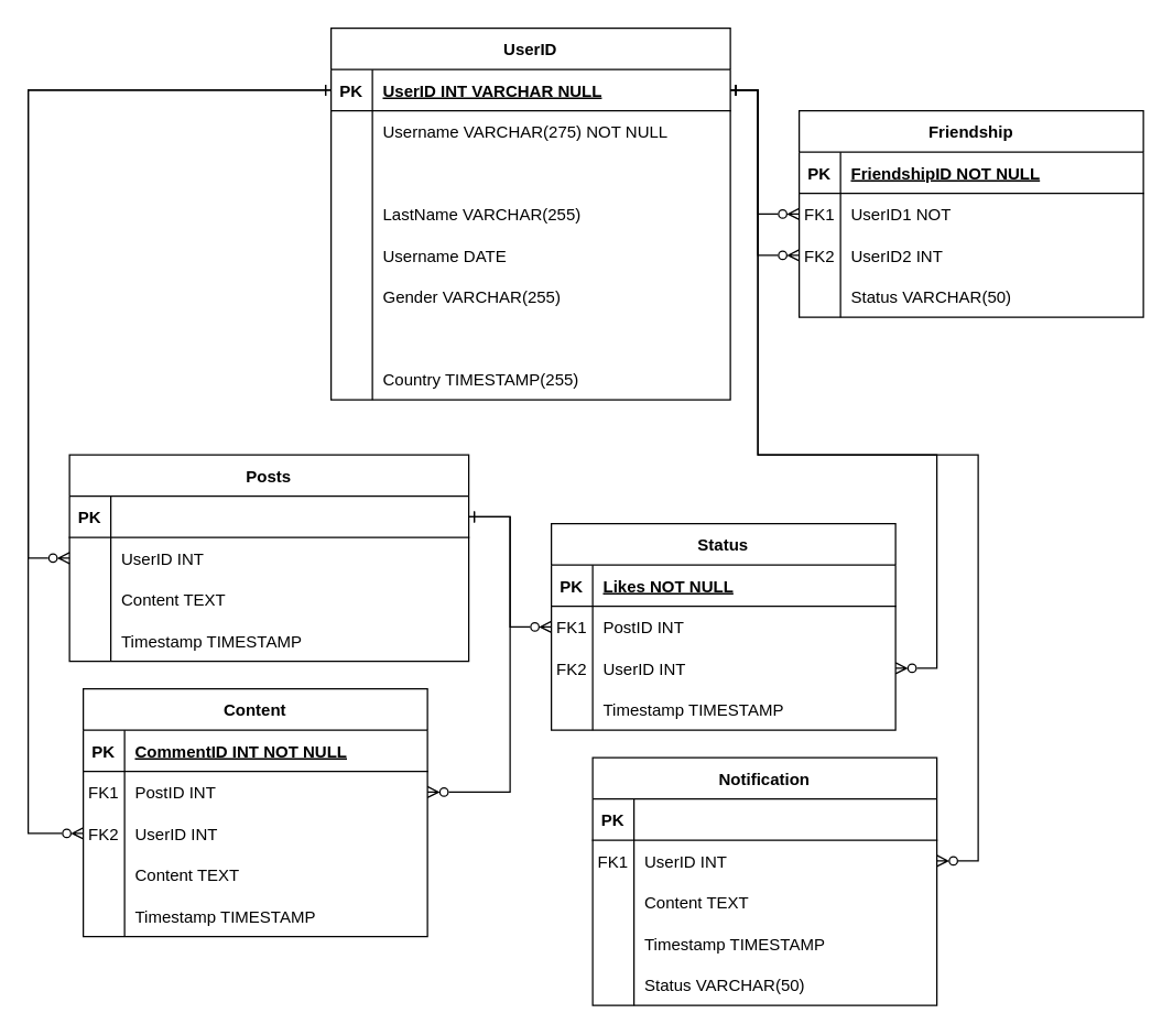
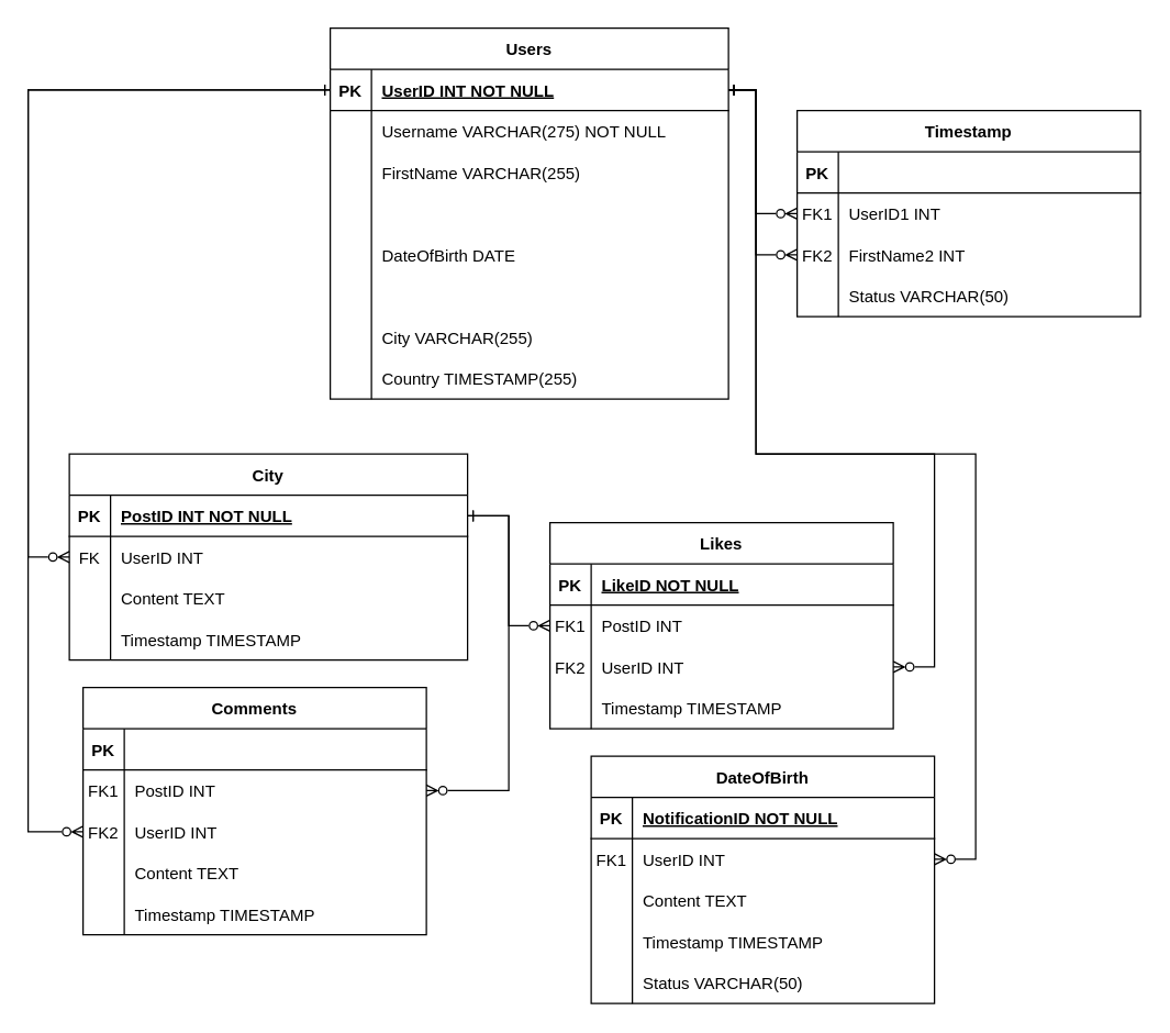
- <mxCell id="2" value="UserID" style="shape=table;startSize=30;container=1;collapsible=1;childLayout=tableLayout;fixedRows=1;rowLines=0;fontStyle=1;align=center;resizeLast=1;" parent="1" vertex="1"><mxGeometry x="240" y="20" width="290" height="270" as="geometry" /></mxCell>
+ <mxCell id="2" value="Users" style="shape=table;startSize=30;container=1;collapsible=1;childLayout=tableLayout;fixedRows=1;rowLines=0;fontStyle=1;align=center;resizeLast=1;" parent="1" vertex="1"><mxGeometry x="240" y="20" width="290" height="270" as="geometry" /></mxCell>
- <mxCell id="5" value="UserID INT VARCHAR NULL" style="shape=partialRectangle;overflow=hidden;connectable=0;fillColor=none;top=0;left=0;bottom=0;right=0;align=left;spacingLeft=6;fontStyle=5;" parent="3" vertex="1"><mxGeometry x="30" width="260" height="30" as="geometry"><mxRectangle width="260" height="30" as="alternateBounds" /></mxGeometry></mxCell>
+ <mxCell id="5" value="UserID INT NOT NULL" style="shape=partialRectangle;overflow=hidden;connectable=0;fillColor=none;top=0;left=0;bottom=0;right=0;align=left;spacingLeft=6;fontStyle=5;" parent="3" vertex="1"><mxGeometry x="30" width="260" height="30" as="geometry"><mxRectangle width="260" height="30" as="alternateBounds" /></mxGeometry></mxCell>
- <mxCell id="43" value="Friendship " style="shape=table;startSize=30;container=1;collapsible=1;childLayout=tableLayout;fixedRows=1;rowLines=0;fontStyle=1;align=center;resizeLast=1;" parent="1" vertex="1"><mxGeometry x="580" y="80" width="250" height="150" as="geometry" /></mxCell>
+ <mxCell id="43" value="Timestamp " style="shape=table;startSize=30;container=1;collapsible=1;childLayout=tableLayout;fixedRows=1;rowLines=0;fontStyle=1;align=center;resizeLast=1;" parent="1" vertex="1"><mxGeometry x="580" y="80" width="250" height="150" as="geometry" /></mxCell>
+ <mxCell id="11" value="FirstName VARCHAR(255)" style="shape=partialRectangle;overflow=hidden;connectable=0;fillColor=none;top=0;left=0;bottom=0;right=0;align=left;spacingLeft=6;" parent="9" vertex="1"><mxGeometry x="30" width="260" height="30" as="geometry"><mxRectangle width="260" height="30" as="alternateBounds" /></mxGeometry></mxCell>
- <mxCell id="46" value="FriendshipID NOT NULL" style="shape=partialRectangle;overflow=hidden;connectable=0;fillColor=none;top=0;left=0;bottom=0;right=0;align=left;spacingLeft=6;fontStyle=5;" parent="44" vertex="1"><mxGeometry x="30" width="220" height="30" as="geometry"><mxRectangle width="220" height="30" as="alternateBounds" /></mxGeometry></mxCell>
- <mxCell id="14" value="LastName VARCHAR(255)" style="shape=partialRectangle;overflow=hidden;connectable=0;fillColor=none;top=0;left=0;bottom=0;right=0;align=left;spacingLeft=6;" parent="12" vertex="1"><mxGeometry x="30" width="260" height="30" as="geometry"><mxRectangle width="260" height="30" as="alternateBounds" /></mxGeometry></mxCell>
- <mxCell id="49" value="UserID1 NOT" style="shape=partialRectangle;overflow=hidden;connectable=0;fillColor=none;top=0;left=0;bottom=0;right=0;align=left;spacingLeft=6;" parent="47" vertex="1"><mxGeometry x="30" width="220" height="30" as="geometry"><mxRectangle width="220" height="30" as="alternateBounds" /></mxGeometry></mxCell>
+ <mxCell id="49" value="UserID1 INT" style="shape=partialRectangle;overflow=hidden;connectable=0;fillColor=none;top=0;left=0;bottom=0;right=0;align=left;spacingLeft=6;" parent="47" vertex="1"><mxGeometry x="30" width="220" height="30" as="geometry"><mxRectangle width="220" height="30" as="alternateBounds" /></mxGeometry></mxCell>
- <mxCell id="17" value="Username DATE" style="shape=partialRectangle;overflow=hidden;connectable=0;fillColor=none;top=0;left=0;bottom=0;right=0;align=left;spacingLeft=6;" parent="15" vertex="1"><mxGeometry x="30" width="260" height="30" as="geometry"><mxRectangle width="260" height="30" as="alternateBounds" /></mxGeometry></mxCell>
+ <mxCell id="17" value="DateOfBirth DATE" style="shape=partialRectangle;overflow=hidden;connectable=0;fillColor=none;top=0;left=0;bottom=0;right=0;align=left;spacingLeft=6;" parent="15" vertex="1"><mxGeometry x="30" width="260" height="30" as="geometry"><mxRectangle width="260" height="30" as="alternateBounds" /></mxGeometry></mxCell>
- <mxCell id="52" value="UserID2 INT" style="shape=partialRectangle;overflow=hidden;connectable=0;fillColor=none;top=0;left=0;bottom=0;right=0;align=left;spacingLeft=6;" parent="50" vertex="1"><mxGeometry x="30" width="220" height="30" as="geometry"><mxRectangle width="220" height="30" as="alternateBounds" /></mxGeometry></mxCell>
+ <mxCell id="52" value="FirstName2 INT" style="shape=partialRectangle;overflow=hidden;connectable=0;fillColor=none;top=0;left=0;bottom=0;right=0;align=left;spacingLeft=6;" parent="50" vertex="1"><mxGeometry x="30" width="220" height="30" as="geometry"><mxRectangle width="220" height="30" as="alternateBounds" /></mxGeometry></mxCell>
- <mxCell id="20" value="Gender VARCHAR(255)" style="shape=partialRectangle;overflow=hidden;connectable=0;fillColor=none;top=0;left=0;bottom=0;right=0;align=left;spacingLeft=6;" vertex="1" parent="18"><mxGeometry x="30" width="260" height="30" as="geometry"><mxRectangle width="260" height="30" as="alternateBounds" /></mxGeometry></mxCell>
+ <mxCell id="23" value="City VARCHAR(255)" style="shape=partialRectangle;overflow=hidden;connectable=0;fillColor=none;top=0;left=0;bottom=0;right=0;align=left;spacingLeft=6;" vertex="1" parent="21"><mxGeometry x="30" width="260" height="30" as="geometry"><mxRectangle width="260" height="30" as="alternateBounds" /></mxGeometry></mxCell>
- <mxCell id="85" value="Posts" style="shape=table;startSize=30;container=1;collapsible=1;childLayout=tableLayout;fixedRows=1;rowLines=0;fontStyle=1;align=center;resizeLast=1;" parent="1" vertex="1"><mxGeometry x="50" y="330" width="290" height="150" as="geometry" /></mxCell>
+ <mxCell id="85" value="City" style="shape=table;startSize=30;container=1;collapsible=1;childLayout=tableLayout;fixedRows=1;rowLines=0;fontStyle=1;align=center;resizeLast=1;" parent="1" vertex="1"><mxGeometry x="50" y="330" width="290" height="150" as="geometry" /></mxCell>
+ <mxCell id="88" value="PostID INT NOT NULL" style="shape=partialRectangle;overflow=hidden;connectable=0;fillColor=none;top=0;left=0;bottom=0;right=0;align=left;spacingLeft=6;fontStyle=5;" parent="86" vertex="1"><mxGeometry x="30" width="260" height="30" as="geometry"><mxRectangle width="260" height="30" as="alternateBounds" /></mxGeometry></mxCell>
- <mxCell id="56" value="Status" style="shape=table;startSize=30;container=1;collapsible=1;childLayout=tableLayout;fixedRows=1;rowLines=0;fontStyle=1;align=center;resizeLast=1;" parent="1" vertex="1"><mxGeometry x="400" y="380" width="250" height="150" as="geometry" /></mxCell>
+ <mxCell id="56" value="Likes" style="shape=table;startSize=30;container=1;collapsible=1;childLayout=tableLayout;fixedRows=1;rowLines=0;fontStyle=1;align=center;resizeLast=1;" parent="1" vertex="1"><mxGeometry x="400" y="380" width="250" height="150" as="geometry" /></mxCell>
+ <mxCell id="90" value="FK" style="shape=partialRectangle;overflow=hidden;connectable=0;fillColor=none;top=0;left=0;bottom=0;right=0;" parent="89" vertex="1"><mxGeometry width="30" height="30" as="geometry"><mxRectangle width="30" height="30" as="alternateBounds" /></mxGeometry></mxCell>
- <mxCell id="59" value="Likes NOT NULL" style="shape=partialRectangle;overflow=hidden;connectable=0;fillColor=none;top=0;left=0;bottom=0;right=0;align=left;spacingLeft=6;fontStyle=5;" parent="57" vertex="1"><mxGeometry x="30" width="220" height="30" as="geometry"><mxRectangle width="220" height="30" as="alternateBounds" /></mxGeometry></mxCell>
+ <mxCell id="59" value="LikeID NOT NULL" style="shape=partialRectangle;overflow=hidden;connectable=0;fillColor=none;top=0;left=0;bottom=0;right=0;align=left;spacingLeft=6;fontStyle=5;" parent="57" vertex="1"><mxGeometry x="30" width="220" height="30" as="geometry"><mxRectangle width="220" height="30" as="alternateBounds" /></mxGeometry></mxCell>
- <mxCell id="27" value="Content" style="shape=table;startSize=30;container=1;collapsible=1;childLayout=tableLayout;fixedRows=1;rowLines=0;fontStyle=1;align=center;resizeLast=1;" parent="1" vertex="1"><mxGeometry x="60" y="500" width="250" height="180" as="geometry" /></mxCell>
+ <mxCell id="27" value="Comments" style="shape=table;startSize=30;container=1;collapsible=1;childLayout=tableLayout;fixedRows=1;rowLines=0;fontStyle=1;align=center;resizeLast=1;" parent="1" vertex="1"><mxGeometry x="60" y="500" width="250" height="180" as="geometry" /></mxCell>
- <mxCell id="30" value="CommentID INT NOT NULL" style="shape=partialRectangle;overflow=hidden;connectable=0;fillColor=none;top=0;left=0;bottom=0;right=0;align=left;spacingLeft=6;fontStyle=5;" parent="28" vertex="1"><mxGeometry x="30" width="220" height="30" as="geometry"><mxRectangle width="220" height="30" as="alternateBounds" /></mxGeometry></mxCell>
- <mxCell id="69" value="Notification" style="shape=table;startSize=30;container=1;collapsible=1;childLayout=tableLayout;fixedRows=1;rowLines=0;fontStyle=1;align=center;resizeLast=1;" parent="1" vertex="1"><mxGeometry x="430" y="550" width="250" height="180" as="geometry" /></mxCell>
+ <mxCell id="69" value="DateOfBirth" style="shape=table;startSize=30;container=1;collapsible=1;childLayout=tableLayout;fixedRows=1;rowLines=0;fontStyle=1;align=center;resizeLast=1;" parent="1" vertex="1"><mxGeometry x="430" y="550" width="250" height="180" as="geometry" /></mxCell>
+ <mxCell id="72" value="NotificationID NOT NULL" style="shape=partialRectangle;overflow=hidden;connectable=0;fillColor=none;top=0;left=0;bottom=0;right=0;align=left;spacingLeft=6;fontStyle=5;" parent="70" vertex="1"><mxGeometry x="30" width="220" height="30" as="geometry"><mxRectangle width="220" height="30" as="alternateBounds" /></mxGeometry></mxCell>
